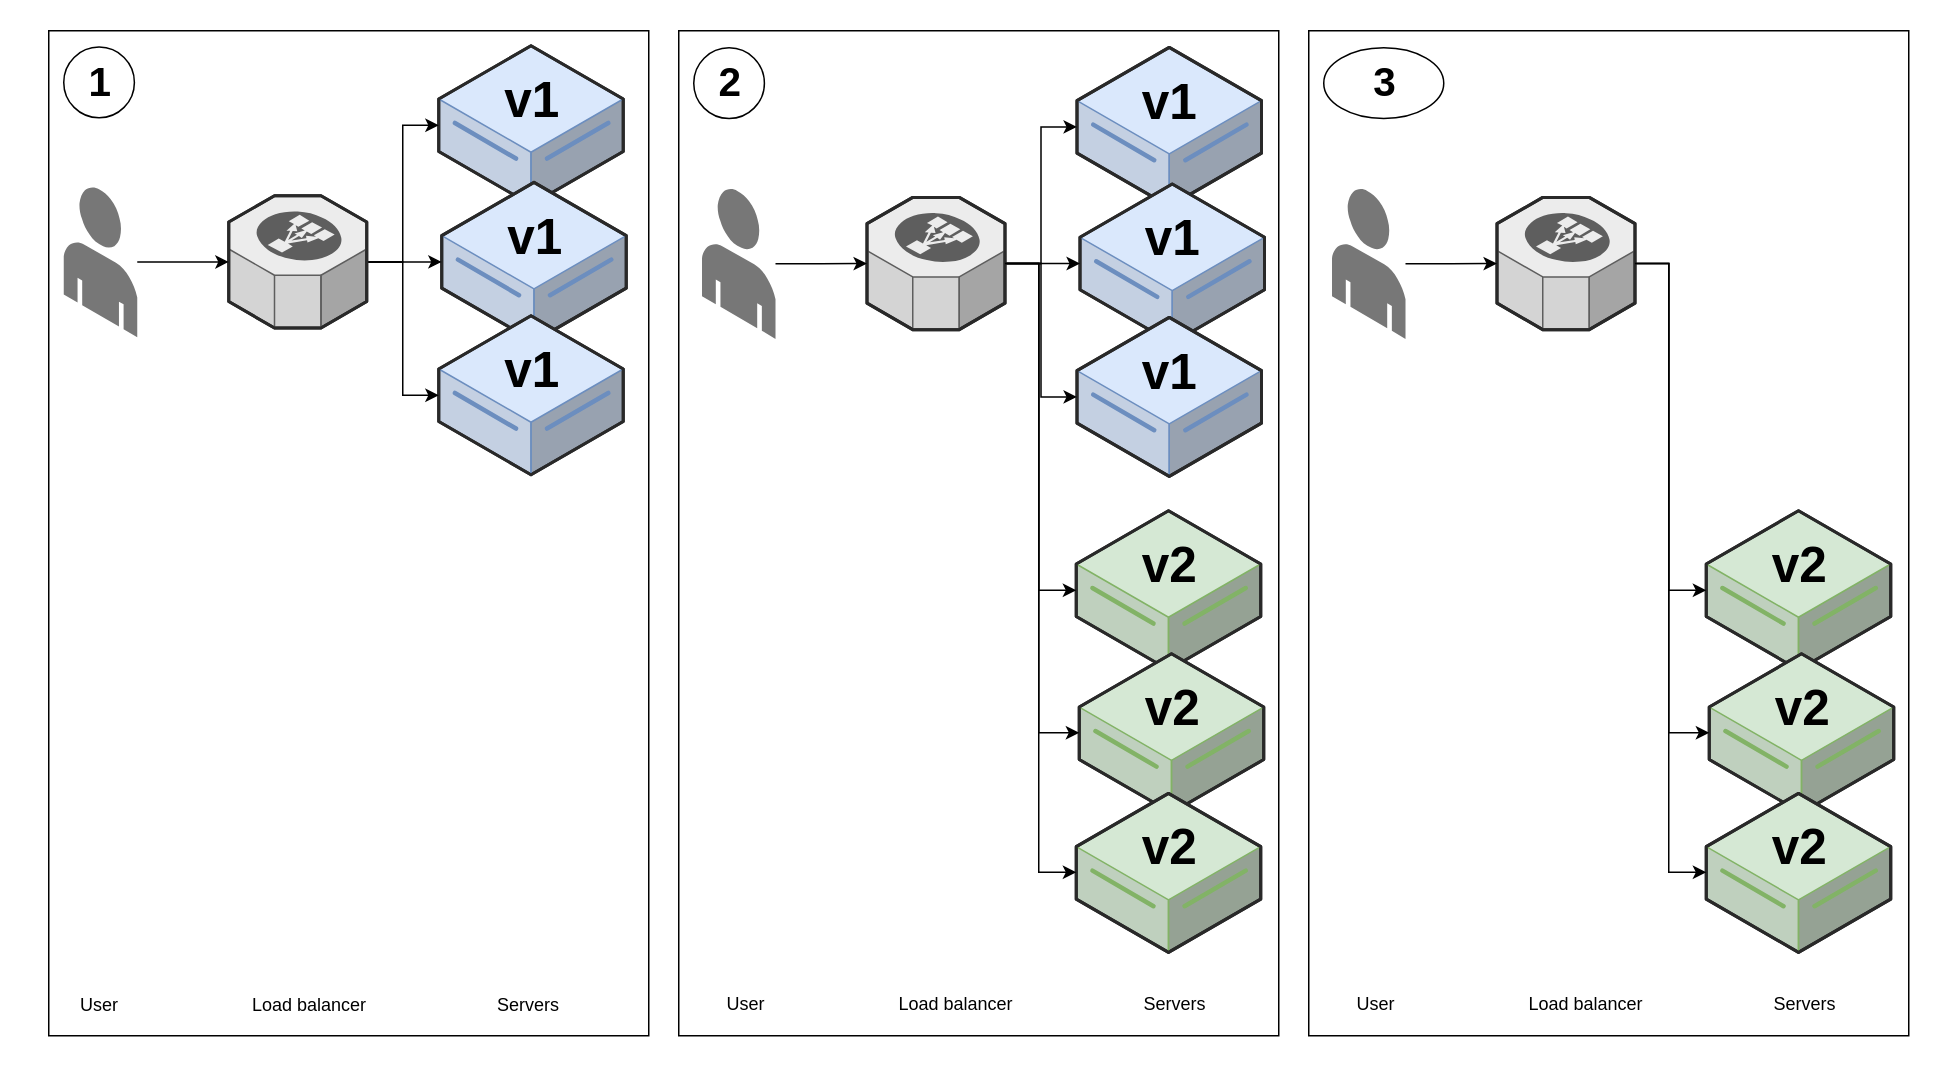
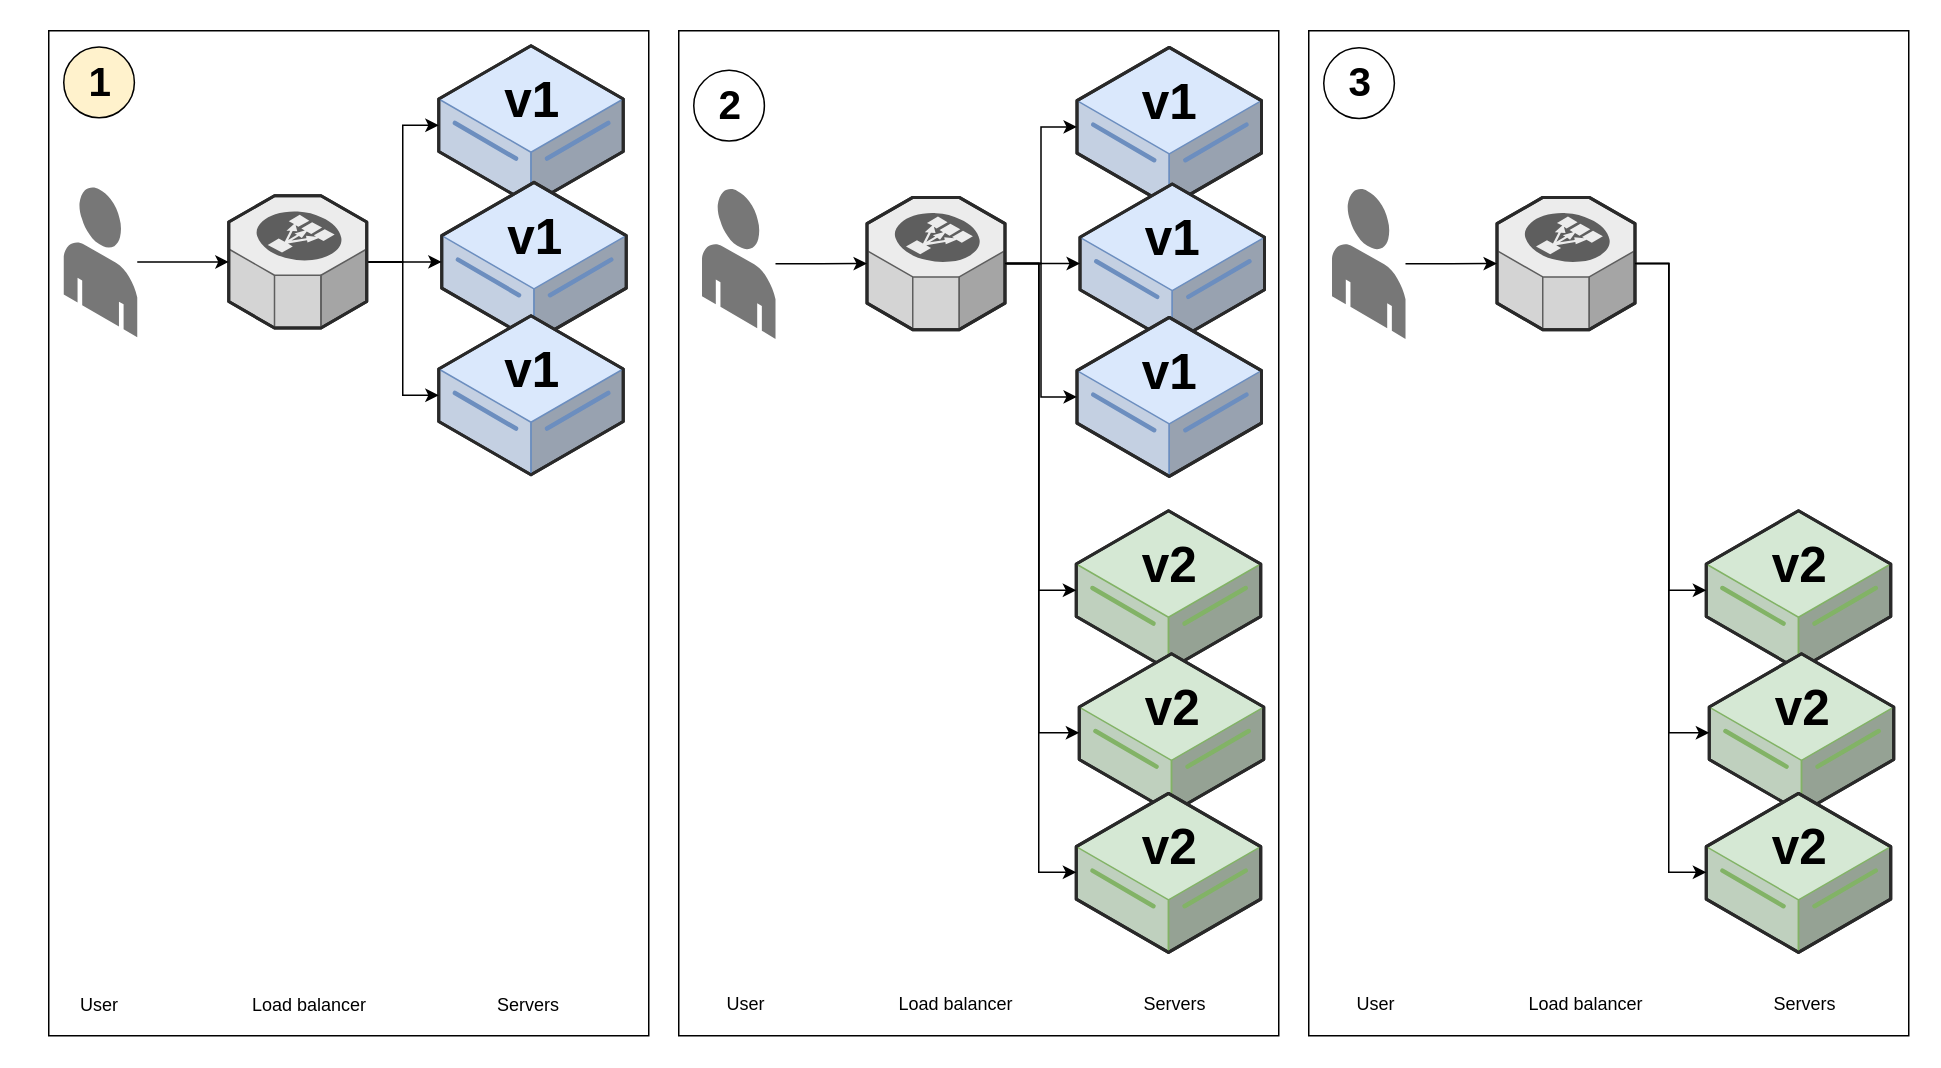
- <mxCell id="4" value="1" style="ellipse;whiteSpace=wrap;html=1;aspect=fixed;fontSize=27;fontStyle=1;spacing=2;spacingLeft=2;spacingTop=1;" parent="2" vertex="1"><mxGeometry x="10" y="10.881" width="47.103" height="47.103" as="geometry" /></mxCell>
+ <mxCell id="4" value="1" style="ellipse;whiteSpace=wrap;html=1;aspect=fixed;fontSize=27;fontStyle=1;spacing=2;spacingLeft=2;spacingTop=1;fillColor=#fff2cc;" parent="2" vertex="1"><mxGeometry x="10" y="10.881" width="47.103" height="47.103" as="geometry" /></mxCell>
- <mxCell id="19" value="2" style="ellipse;whiteSpace=wrap;html=1;aspect=fixed;fontSize=27;fontStyle=1;spacing=2;spacingLeft=2;spacingTop=1;" parent="17" vertex="1"><mxGeometry x="10" y="11.391" width="47.103" height="47.103" as="geometry" /></mxCell>
+ <mxCell id="19" value="2" style="ellipse;whiteSpace=wrap;html=1;aspect=fixed;fontSize=27;fontStyle=1;spacing=2;spacingLeft=2;spacingTop=1;" parent="17" vertex="1"><mxGeometry x="10" y="26.391" width="47.103" height="47.103" as="geometry" /></mxCell>
- <mxCell id="40" value="3" style="ellipse;whiteSpace=wrap;html=1;aspect=fixed;fontSize=27;fontStyle=1;spacing=2;spacingLeft=2;spacingTop=1;" vertex="1" parent="38"><mxGeometry x="10" y="11.391" width="80" height="47.103" as="geometry" /></mxCell>
+ <mxCell id="40" value="3" style="ellipse;whiteSpace=wrap;html=1;aspect=fixed;fontSize=27;fontStyle=1;spacing=2;spacingLeft=2;spacingTop=1;" vertex="1" parent="38"><mxGeometry x="10" y="11.391" width="47.103" height="47.103" as="geometry" /></mxCell>
